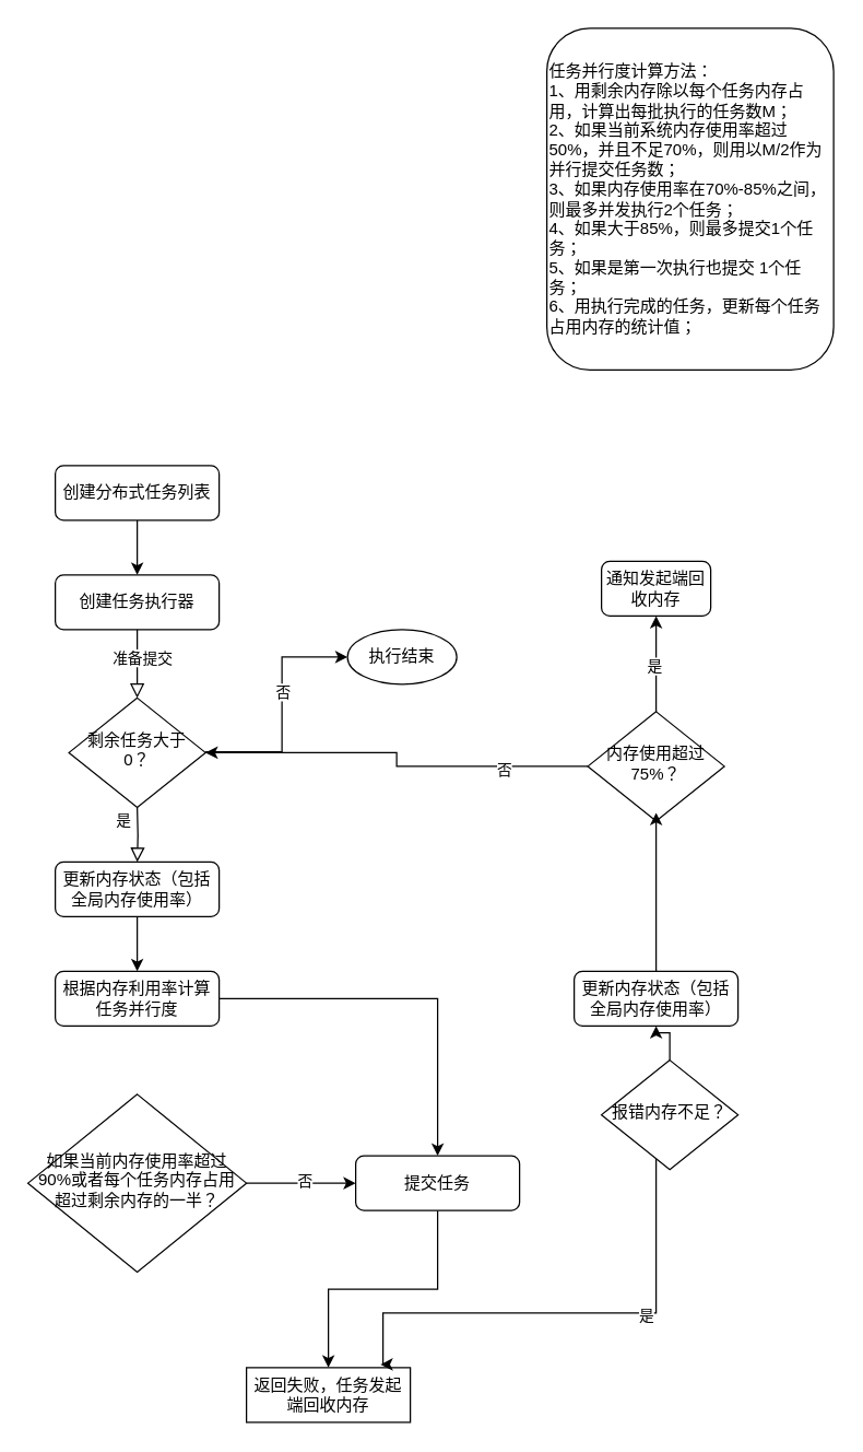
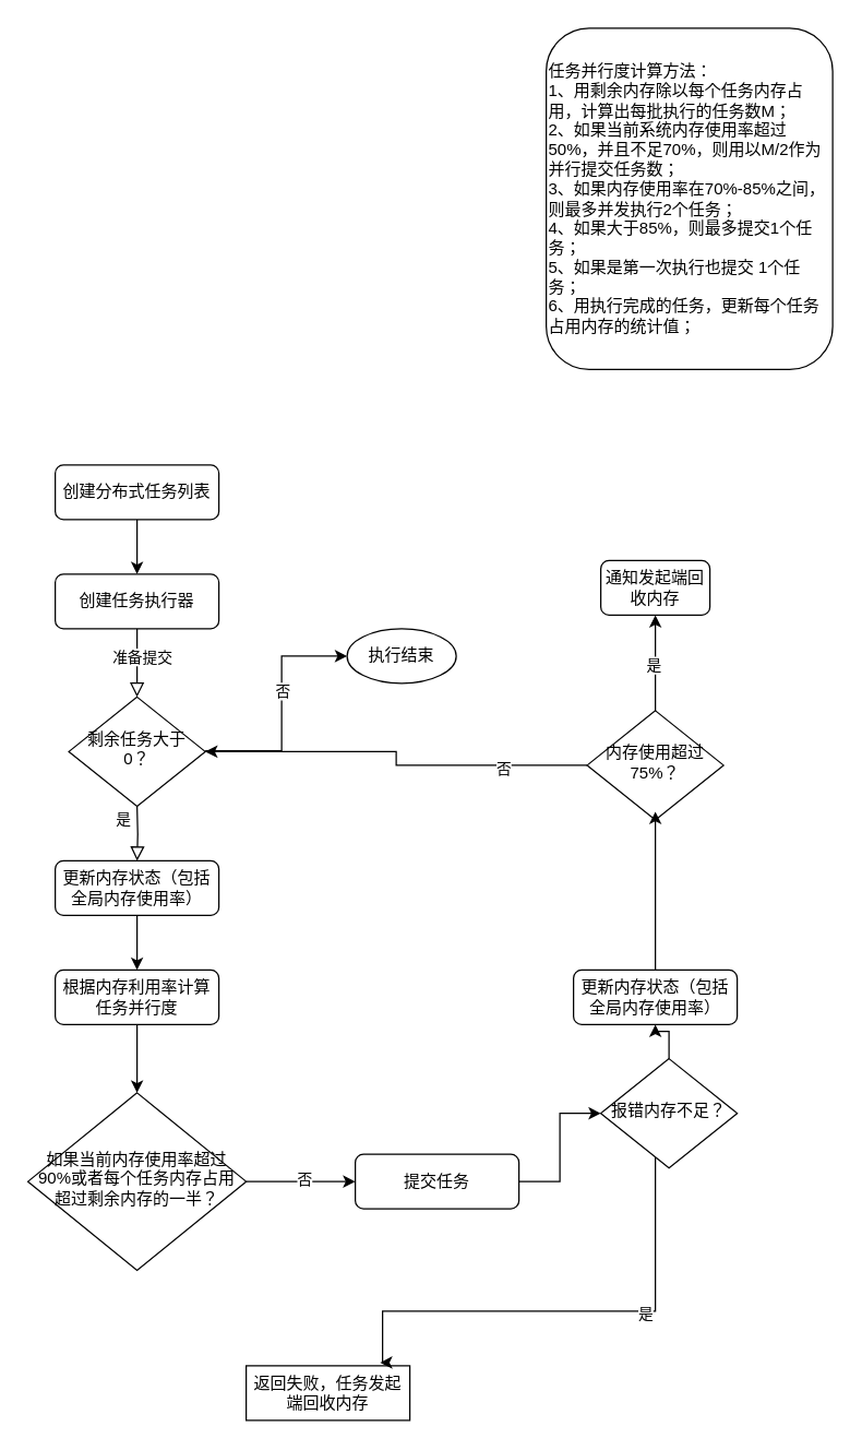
- <mxCell id="15" style="edgeStyle=orthogonalEdgeStyle;rounded=0;orthogonalLoop=1;jettySize=auto;html=1;" edge="1" parent="1" source="16" target="22"><mxGeometry relative="1" as="geometry" /></mxCell>
+ <mxCell id="15" style="edgeStyle=orthogonalEdgeStyle;rounded=0;orthogonalLoop=1;jettySize=auto;html=1;entryX=0.5;entryY=0;entryDx=0;entryDy=0;" edge="1" parent="1" source="16" target="20"><mxGeometry relative="1" as="geometry" /></mxCell>
- <mxCell id="21" style="edgeStyle=orthogonalEdgeStyle;rounded=0;orthogonalLoop=1;jettySize=auto;html=1;" edge="1" parent="1" source="22" target="7"><mxGeometry relative="1" as="geometry" /></mxCell>
+ <mxCell id="21" style="edgeStyle=orthogonalEdgeStyle;rounded=0;orthogonalLoop=1;jettySize=auto;html=1;entryX=0;entryY=0.5;entryDx=0;entryDy=0;" edge="1" parent="1" source="22" target="26"><mxGeometry relative="1" as="geometry" /></mxCell>
